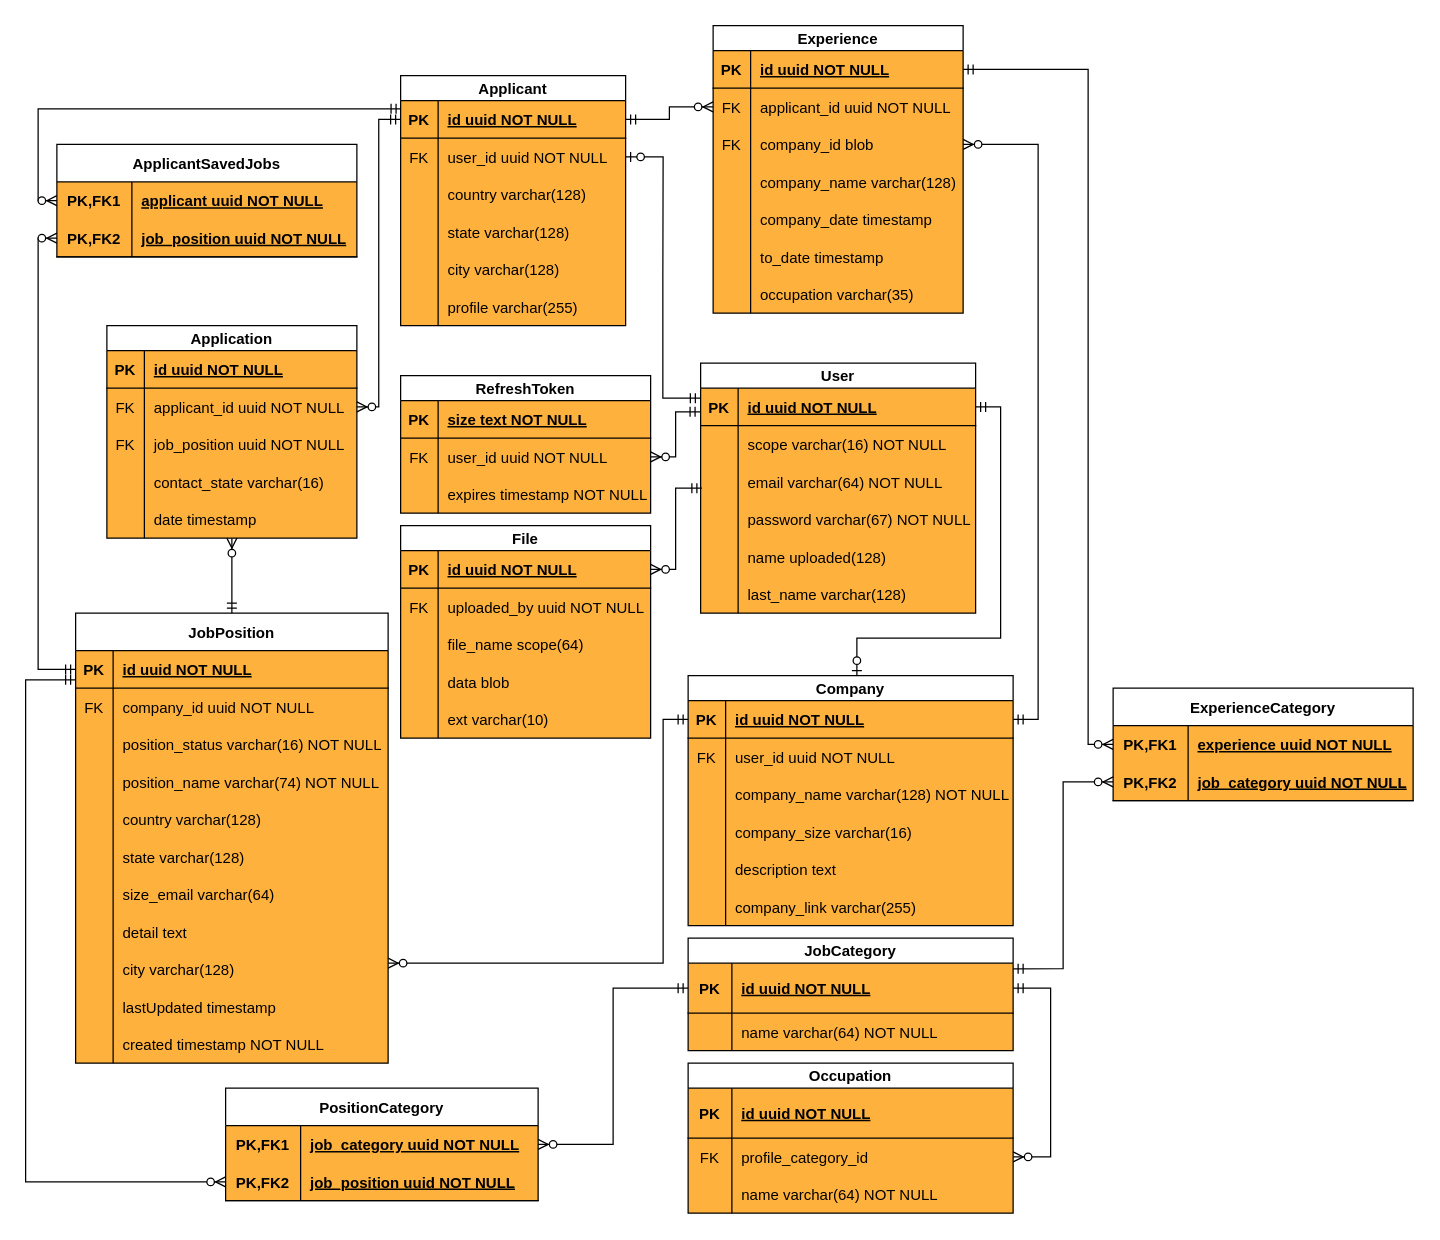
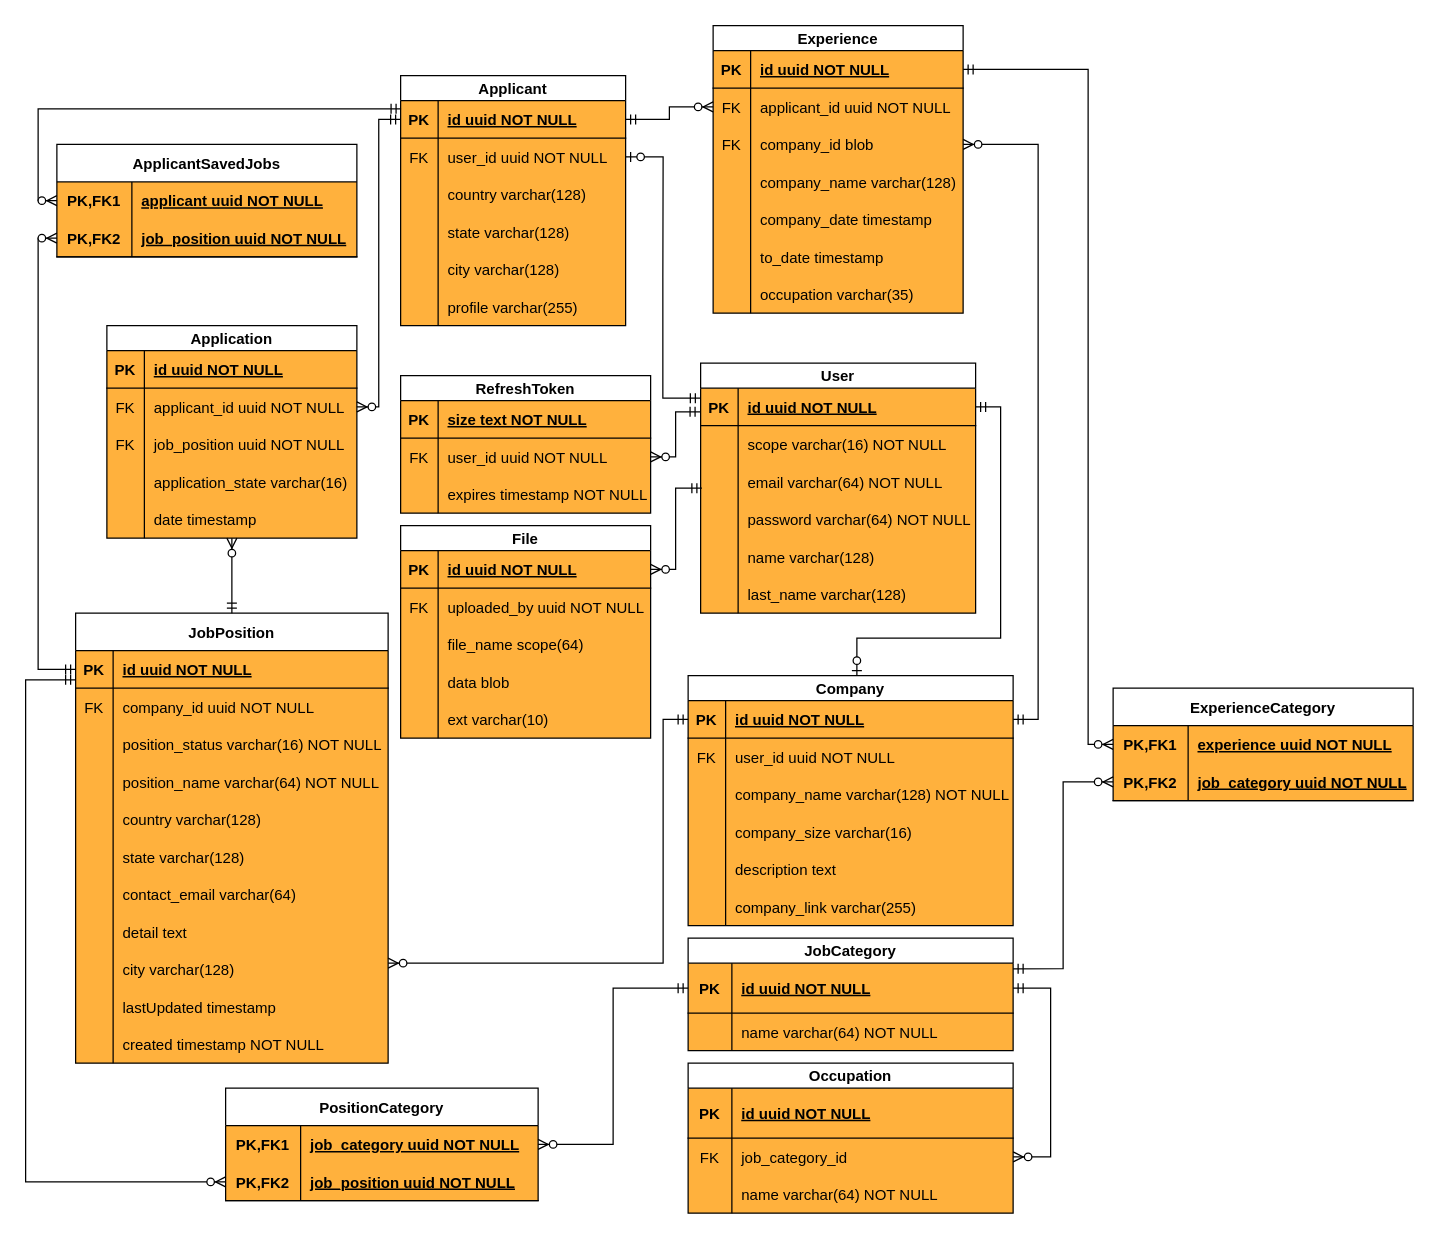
- <mxCell id="33" value="contact_state varchar(16)" style="shape=partialRectangle;connectable=0;fillColor=none;top=0;left=0;bottom=0;right=0;align=left;spacingLeft=6;overflow=hidden;" parent="31" vertex="1"><mxGeometry x="30" width="170" height="30" as="geometry"><mxRectangle width="170" height="30" as="alternateBounds" /></mxGeometry></mxCell>
+ <mxCell id="33" value="application_state varchar(16)" style="shape=partialRectangle;connectable=0;fillColor=none;top=0;left=0;bottom=0;right=0;align=left;spacingLeft=6;overflow=hidden;" parent="31" vertex="1"><mxGeometry x="30" width="170" height="30" as="geometry"><mxRectangle width="170" height="30" as="alternateBounds" /></mxGeometry></mxCell>
- <mxCell id="107" value="password varchar(67) NOT NULL" style="shape=partialRectangle;connectable=0;fillColor=none;top=0;left=0;bottom=0;right=0;align=left;spacingLeft=6;overflow=hidden;" parent="105" vertex="1"><mxGeometry x="30" width="190" height="30" as="geometry"><mxRectangle width="190" height="30" as="alternateBounds" /></mxGeometry></mxCell>
+ <mxCell id="107" value="password varchar(64) NOT NULL" style="shape=partialRectangle;connectable=0;fillColor=none;top=0;left=0;bottom=0;right=0;align=left;spacingLeft=6;overflow=hidden;" parent="105" vertex="1"><mxGeometry x="30" width="190" height="30" as="geometry"><mxRectangle width="190" height="30" as="alternateBounds" /></mxGeometry></mxCell>
- <mxCell id="110" value="name uploaded(128)" style="shape=partialRectangle;connectable=0;fillColor=none;top=0;left=0;bottom=0;right=0;align=left;spacingLeft=6;overflow=hidden;" parent="108" vertex="1"><mxGeometry x="30" width="190" height="30" as="geometry"><mxRectangle width="190" height="30" as="alternateBounds" /></mxGeometry></mxCell>
+ <mxCell id="110" value="name varchar(128)" style="shape=partialRectangle;connectable=0;fillColor=none;top=0;left=0;bottom=0;right=0;align=left;spacingLeft=6;overflow=hidden;" parent="108" vertex="1"><mxGeometry x="30" width="190" height="30" as="geometry"><mxRectangle width="190" height="30" as="alternateBounds" /></mxGeometry></mxCell>
- <mxCell id="129" value="position_name varchar(74) NOT NULL" style="shape=partialRectangle;connectable=0;fillColor=none;top=0;left=0;bottom=0;right=0;align=left;spacingLeft=6;overflow=hidden;" parent="127" vertex="1"><mxGeometry x="30" width="220" height="30" as="geometry"><mxRectangle width="220" height="30" as="alternateBounds" /></mxGeometry></mxCell>
+ <mxCell id="129" value="position_name varchar(64) NOT NULL" style="shape=partialRectangle;connectable=0;fillColor=none;top=0;left=0;bottom=0;right=0;align=left;spacingLeft=6;overflow=hidden;" parent="127" vertex="1"><mxGeometry x="30" width="220" height="30" as="geometry"><mxRectangle width="220" height="30" as="alternateBounds" /></mxGeometry></mxCell>
- <mxCell id="138" value="size_email varchar(64)" style="shape=partialRectangle;connectable=0;fillColor=none;top=0;left=0;bottom=0;right=0;align=left;spacingLeft=6;overflow=hidden;" parent="136" vertex="1"><mxGeometry x="30" width="220" height="30" as="geometry"><mxRectangle width="220" height="30" as="alternateBounds" /></mxGeometry></mxCell>
+ <mxCell id="138" value="contact_email varchar(64)" style="shape=partialRectangle;connectable=0;fillColor=none;top=0;left=0;bottom=0;right=0;align=left;spacingLeft=6;overflow=hidden;" parent="136" vertex="1"><mxGeometry x="30" width="220" height="30" as="geometry"><mxRectangle width="220" height="30" as="alternateBounds" /></mxGeometry></mxCell>
- <mxCell id="189" value="profile_category_id" style="shape=partialRectangle;connectable=0;fillColor=none;top=0;left=0;bottom=0;right=0;align=left;spacingLeft=6;fontStyle=0;overflow=hidden;" parent="187" vertex="1"><mxGeometry x="35" width="225" height="30" as="geometry"><mxRectangle width="225" height="30" as="alternateBounds" /></mxGeometry></mxCell>
+ <mxCell id="189" value="job_category_id" style="shape=partialRectangle;connectable=0;fillColor=none;top=0;left=0;bottom=0;right=0;align=left;spacingLeft=6;fontStyle=0;overflow=hidden;" parent="187" vertex="1"><mxGeometry x="35" width="225" height="30" as="geometry"><mxRectangle width="225" height="30" as="alternateBounds" /></mxGeometry></mxCell>
